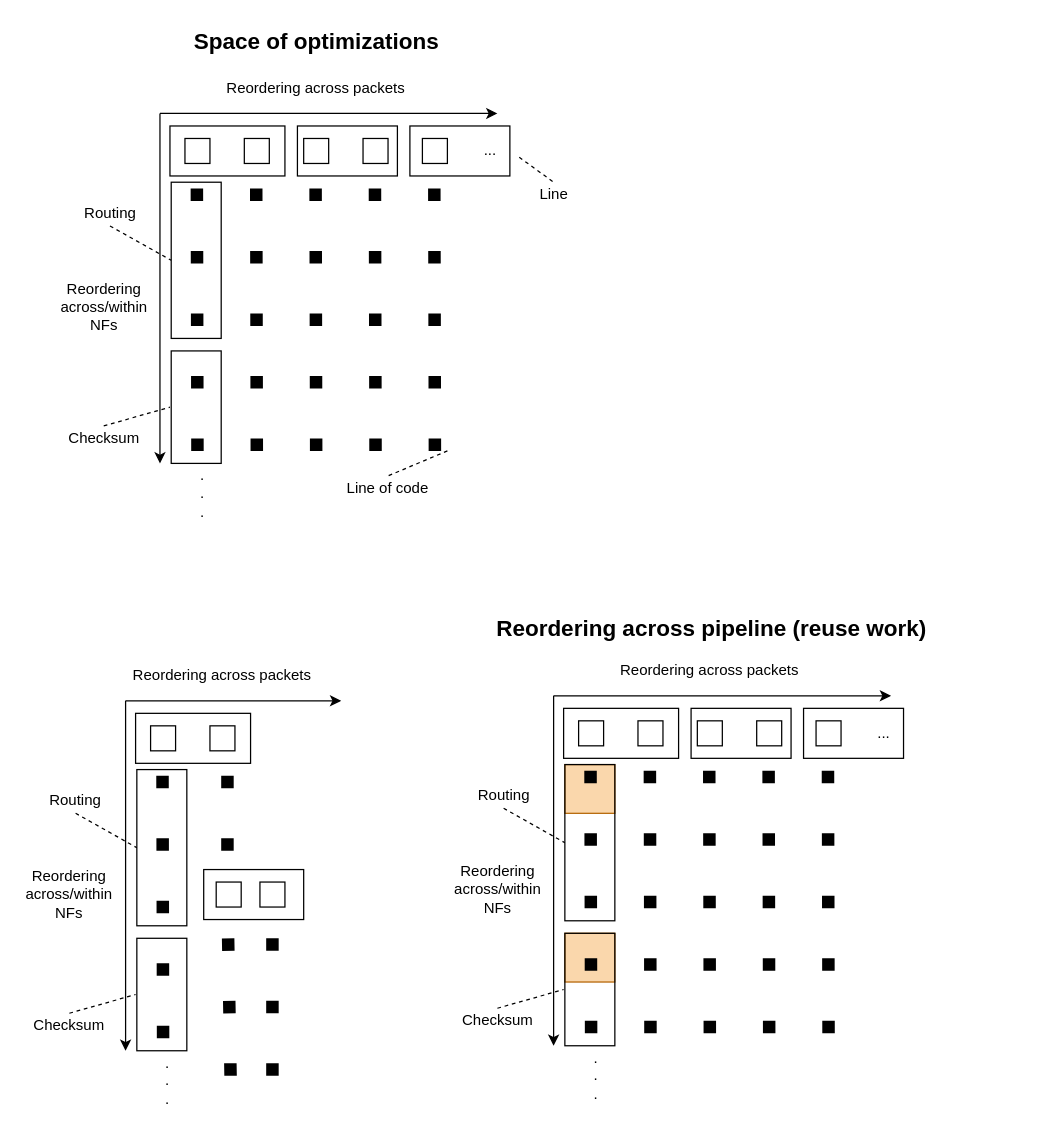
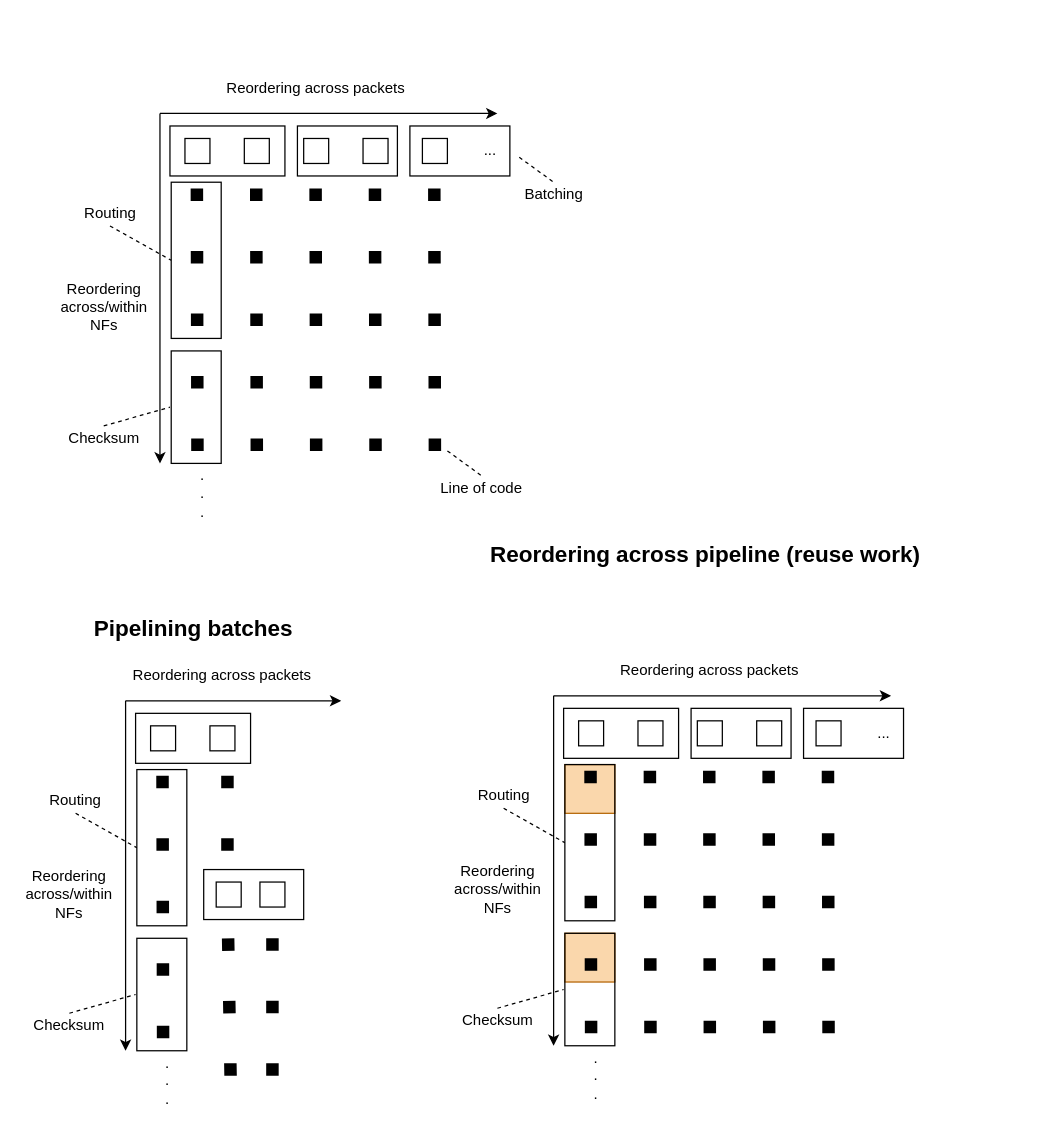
- <mxCell id="81" value="&lt;font style=&quot;font-size: 18px&quot;&gt;&lt;b&gt;Space of optimizations&lt;br&gt;&lt;/b&gt;&lt;/font&gt;" style="text;html=1;resizable=0;points=[];autosize=1;align=left;verticalAlign=top;spacingTop=-4;" vertex="1" parent="1"><mxGeometry x="152.5" y="20" width="250" height="20" as="geometry" /></mxCell>
- <mxCell id="32" value="Line" style="text;html=1;strokeColor=none;fillColor=none;align=center;verticalAlign=middle;whiteSpace=wrap;rounded=0;" vertex="1" parent="1"><mxGeometry x="422.5" y="145" width="40" height="20" as="geometry" /></mxCell>
+ <mxCell id="32" value="Batching" style="text;html=1;strokeColor=none;fillColor=none;align=center;verticalAlign=middle;whiteSpace=wrap;rounded=0;" vertex="1" parent="1"><mxGeometry x="422.5" y="145" width="40" height="20" as="geometry" /></mxCell>
- <mxCell id="30" value="Line of code" style="text;html=1;strokeColor=none;fillColor=none;align=center;verticalAlign=middle;whiteSpace=wrap;rounded=0;" vertex="1" parent="1"><mxGeometry x="269" y="380" width="82" height="20" as="geometry" /></mxCell>
+ <mxCell id="30" value="Line of code" style="text;html=1;strokeColor=none;fillColor=none;align=center;verticalAlign=middle;whiteSpace=wrap;rounded=0;" vertex="1" parent="1"><mxGeometry x="344" y="380" width="82" height="20" as="geometry" /></mxCell>
+ <mxCell id="80" value="&lt;font style=&quot;font-size: 18px&quot;&gt;&lt;b&gt;Pipelining batches&lt;br&gt;&lt;/b&gt;&lt;/font&gt;" style="text;html=1;resizable=0;points=[];autosize=1;align=left;verticalAlign=top;spacingTop=-4;" vertex="1" parent="1"><mxGeometry x="72.5" y="490" width="200" height="20" as="geometry" /></mxCell>
- <mxCell id="79" value="&lt;font style=&quot;font-size: 18px&quot;&gt;&lt;b&gt;Reordering across pipeline (reuse work)&lt;/b&gt;&lt;/font&gt;" style="text;html=1;resizable=0;points=[];autosize=1;align=left;verticalAlign=top;spacingTop=-4;" vertex="1" parent="1"><mxGeometry x="395" y="490" width="420" height="20" as="geometry" /></mxCell>
+ <mxCell id="79" value="&lt;font style=&quot;font-size: 18px&quot;&gt;&lt;b&gt;Reordering across pipeline (reuse work)&lt;/b&gt;&lt;/font&gt;" style="text;html=1;resizable=0;points=[];autosize=1;align=left;verticalAlign=top;spacingTop=-4;" vertex="1" parent="1"><mxGeometry x="390" y="430" width="420" height="20" as="geometry" /></mxCell>
